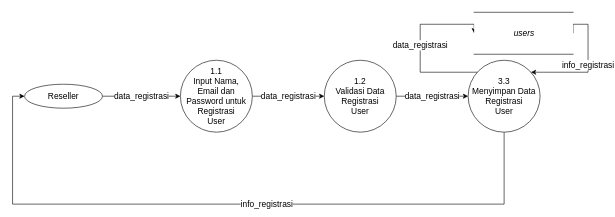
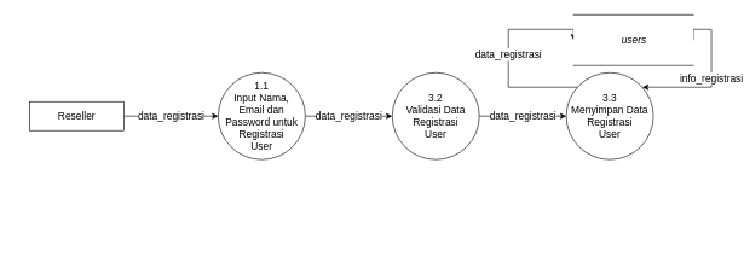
- <mxCell id="5" value="Reseller" style="ellipse;whiteSpace=wrap;html=1;fontSize=14;" parent="1" vertex="1"><mxGeometry x="40" y="140" width="130" height="40" as="geometry" /></mxCell>
+ <mxCell id="5" value="Reseller" style="rounded=0;whiteSpace=wrap;html=1;fontSize=14;" parent="1" vertex="1"><mxGeometry x="40" y="140" width="130" height="40" as="geometry" /></mxCell>
- <mxCell id="8" value="&lt;font style=&quot;font-size: 14px&quot;&gt;1.2&lt;br style=&quot;font-size: 14px&quot;&gt;Validasi Data Registrasi &lt;br style=&quot;font-size: 14px&quot;&gt;User&lt;br style=&quot;font-size: 14px&quot;&gt;&lt;/font&gt;" style="ellipse;whiteSpace=wrap;html=1;aspect=fixed;fontSize=14;" parent="1" vertex="1"><mxGeometry x="540" y="100" width="120" height="120" as="geometry" /></mxCell>
+ <mxCell id="8" value="&lt;font style=&quot;font-size: 14px&quot;&gt;3.2&lt;br style=&quot;font-size: 14px&quot;&gt;Validasi Data Registrasi &lt;br style=&quot;font-size: 14px&quot;&gt;User&lt;br style=&quot;font-size: 14px&quot;&gt;&lt;/font&gt;" style="ellipse;whiteSpace=wrap;html=1;aspect=fixed;fontSize=14;" parent="1" vertex="1"><mxGeometry x="540" y="100" width="120" height="120" as="geometry" /></mxCell>
- <mxCell id="9" value="info_registrasi" style="edgeStyle=orthogonalEdgeStyle;rounded=0;orthogonalLoop=1;jettySize=auto;html=1;fontSize=14;" parent="1" source="10" target="5" edge="1"><mxGeometry x="-0.094" relative="1" as="geometry"><Array as="points"><mxPoint x="840" y="340" /><mxPoint x="20" y="340" /><mxPoint x="20" y="160" /></Array><mxPoint as="offset" /><mxPoint x="900" y="240" as="sourcePoint" /></mxGeometry></mxCell>
